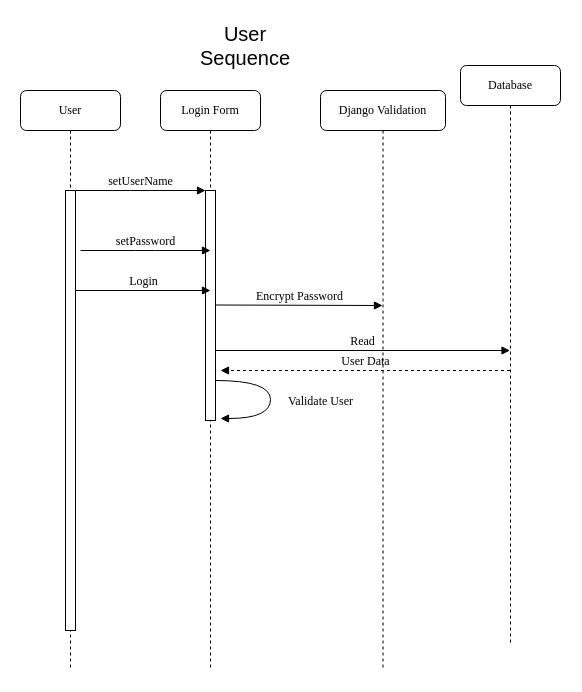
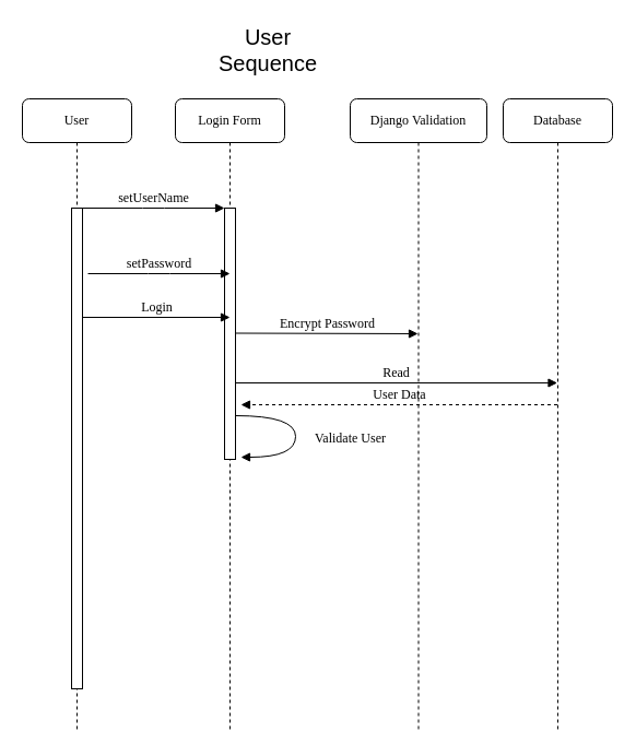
- <mxCell id="5" value="Database" style="shape=umlLifeline;perimeter=lifelinePerimeter;whiteSpace=wrap;html=1;container=1;collapsible=0;recursiveResize=0;outlineConnect=0;rounded=1;shadow=0;comic=0;labelBackgroundColor=none;strokeColor=#000000;strokeWidth=1;fillColor=#FFFFFF;fontFamily=Verdana;fontSize=12;fontColor=#000000;align=center;" parent="1" vertex="1"><mxGeometry x="460" y="65" width="100" height="580" as="geometry" /></mxCell>
+ <mxCell id="5" value="Database" style="shape=umlLifeline;perimeter=lifelinePerimeter;whiteSpace=wrap;html=1;container=1;collapsible=0;recursiveResize=0;outlineConnect=0;rounded=1;shadow=0;comic=0;labelBackgroundColor=none;strokeColor=#000000;strokeWidth=1;fillColor=#FFFFFF;fontFamily=Verdana;fontSize=12;fontColor=#000000;align=center;" parent="1" vertex="1"><mxGeometry x="460" y="90" width="100" height="580" as="geometry" /></mxCell>
